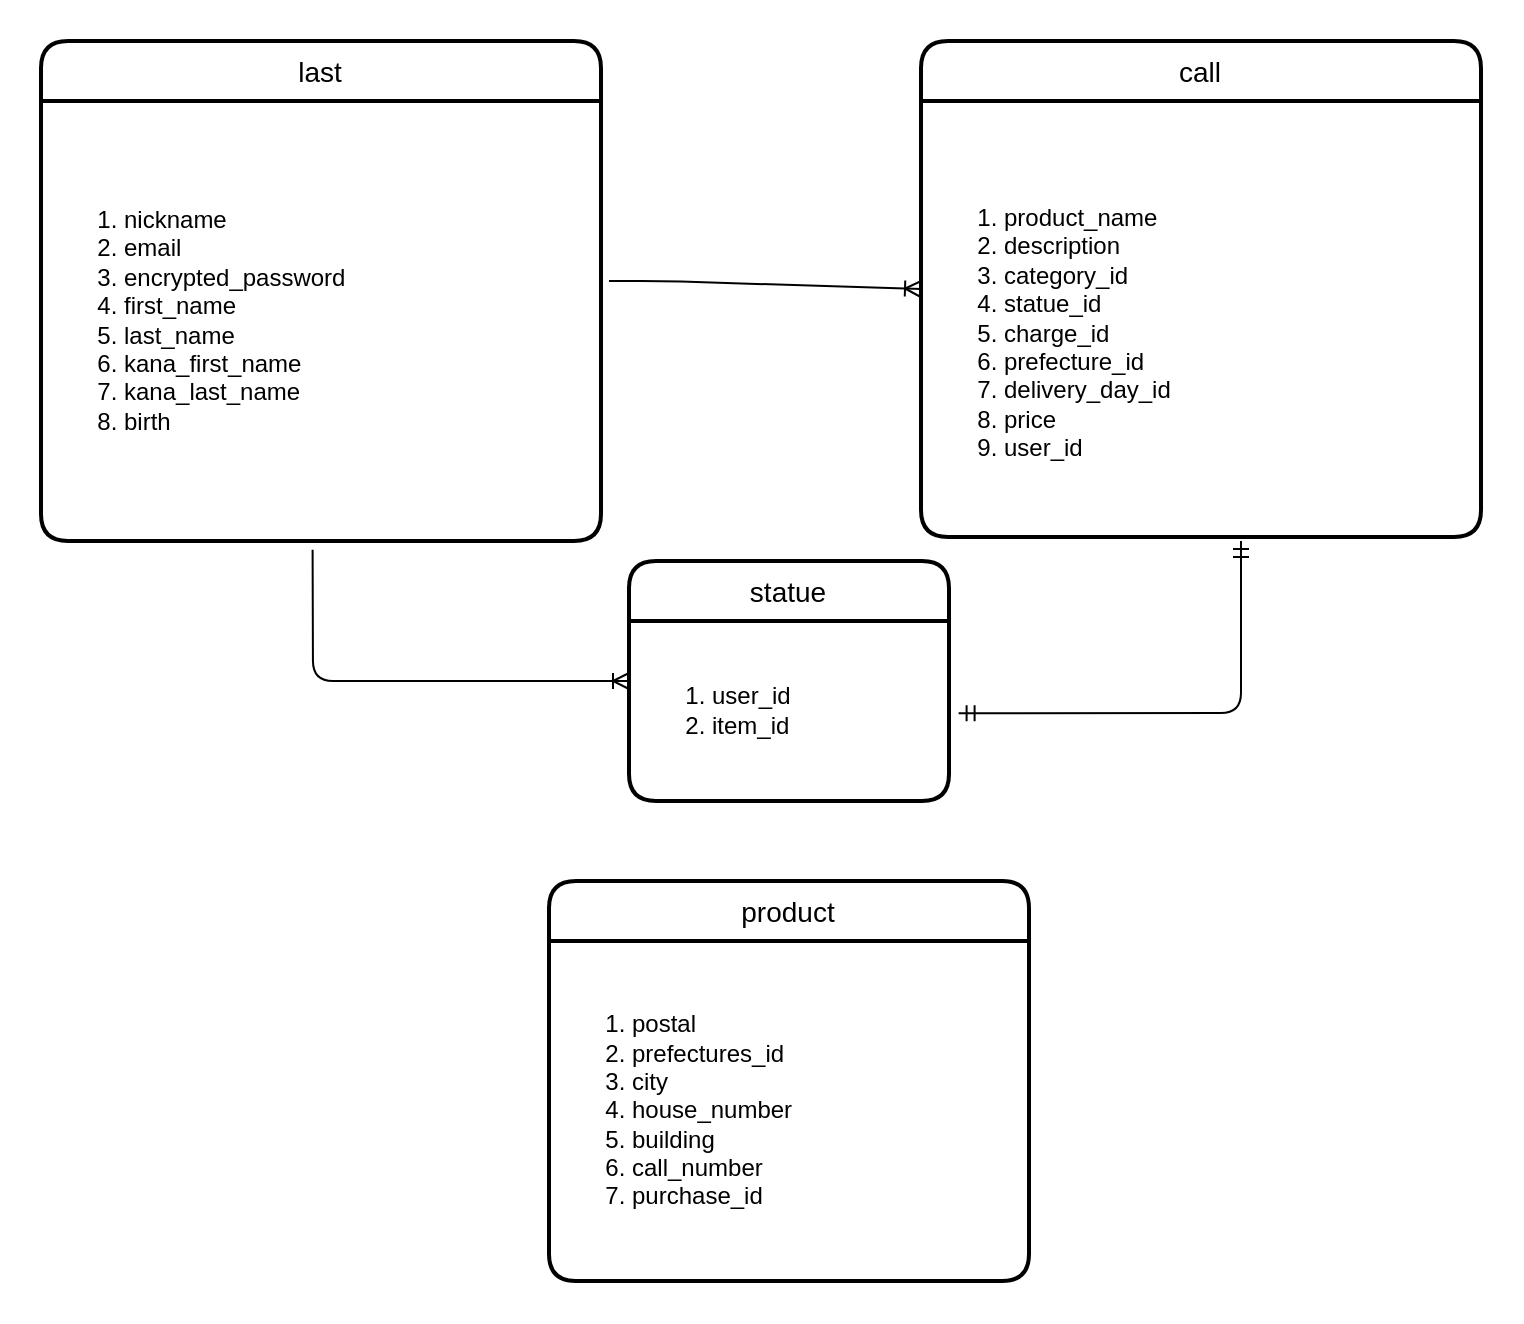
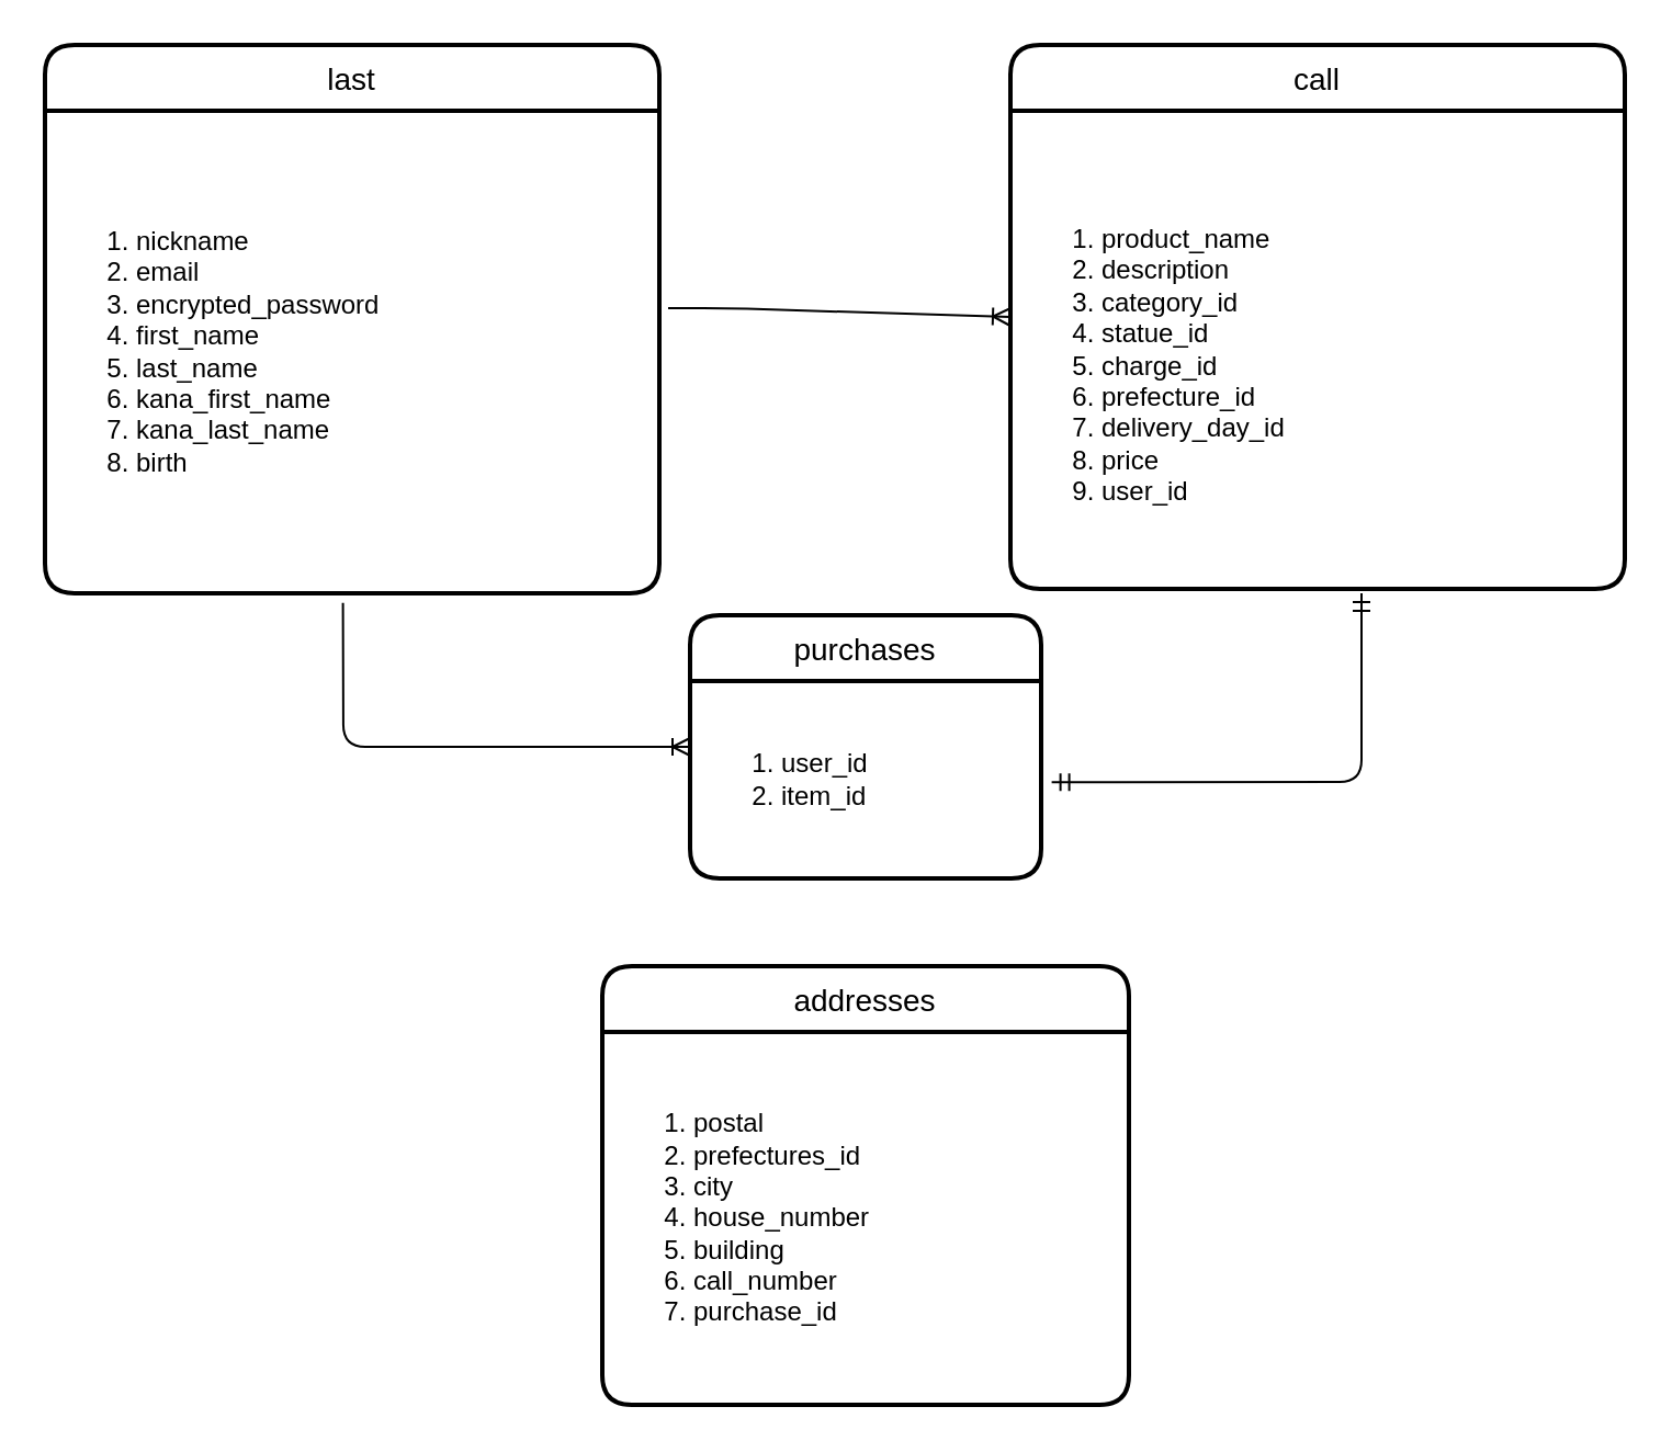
- <mxCell id="6" value="statue" style="swimlane;childLayout=stackLayout;horizontal=1;startSize=30;horizontalStack=0;rounded=1;fontSize=14;fontStyle=0;strokeWidth=2;resizeParent=0;resizeLast=1;shadow=0;dashed=0;align=center;" parent="1" vertex="1"><mxGeometry x="314" y="280" width="160" height="120" as="geometry" /></mxCell>
+ <mxCell id="6" value="purchases" style="swimlane;childLayout=stackLayout;horizontal=1;startSize=30;horizontalStack=0;rounded=1;fontSize=14;fontStyle=0;strokeWidth=2;resizeParent=0;resizeLast=1;shadow=0;dashed=0;align=center;" parent="1" vertex="1"><mxGeometry x="314" y="280" width="160" height="120" as="geometry" /></mxCell>
- <mxCell id="8" value="product" style="swimlane;childLayout=stackLayout;horizontal=1;startSize=30;horizontalStack=0;rounded=1;fontSize=14;fontStyle=0;strokeWidth=2;resizeParent=0;resizeLast=1;shadow=0;dashed=0;align=center;" parent="1" vertex="1"><mxGeometry x="274" y="440" width="240" height="200" as="geometry" /></mxCell>
+ <mxCell id="8" value="addresses" style="swimlane;childLayout=stackLayout;horizontal=1;startSize=30;horizontalStack=0;rounded=1;fontSize=14;fontStyle=0;strokeWidth=2;resizeParent=0;resizeLast=1;shadow=0;dashed=0;align=center;" parent="1" vertex="1"><mxGeometry x="274" y="440" width="240" height="200" as="geometry" /></mxCell>
